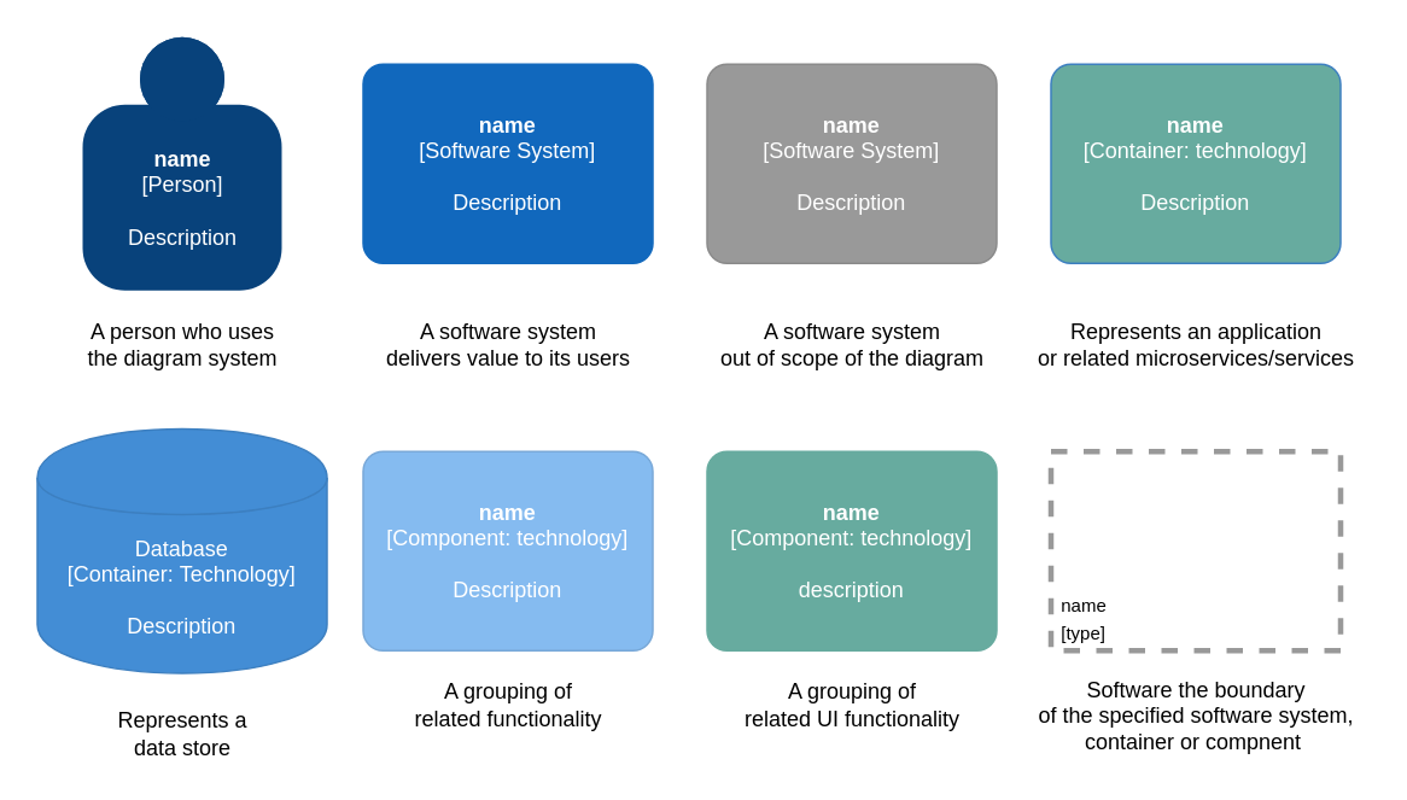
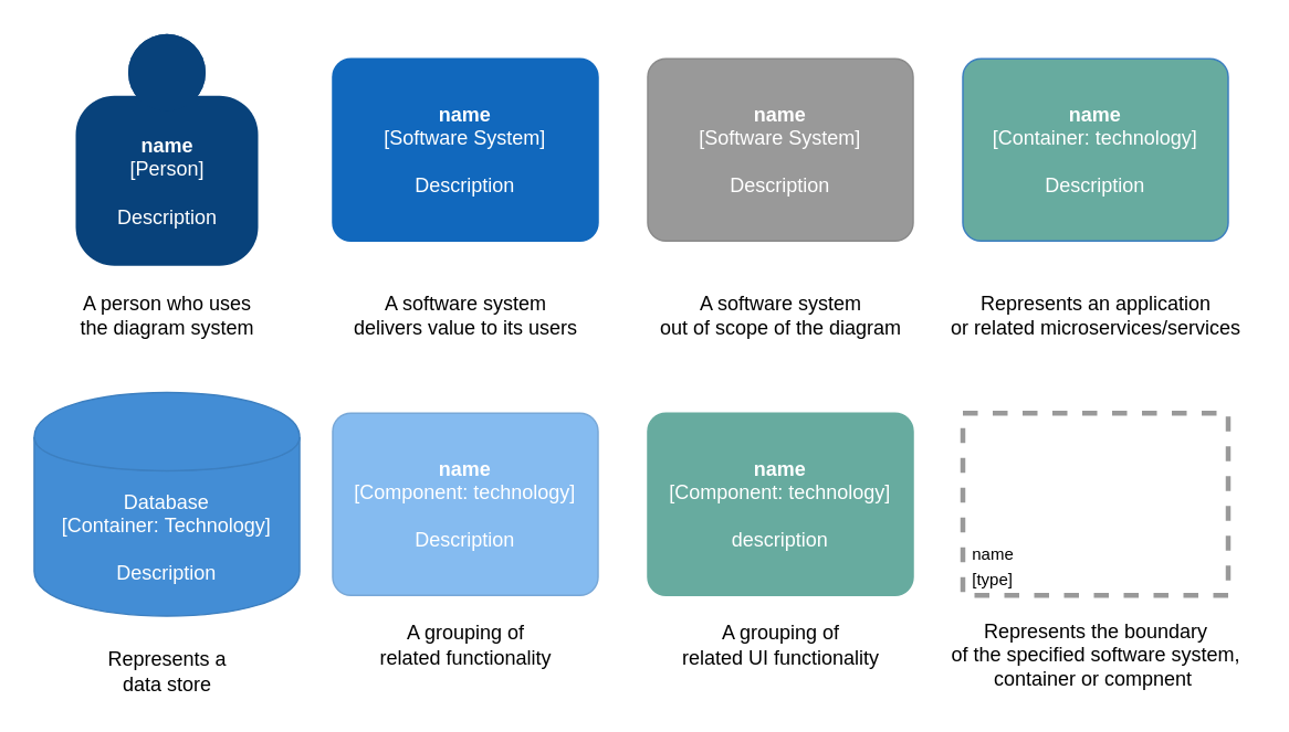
- <mxCell id="14" value="Software the boundary &lt;br&gt;of the specified software system,&lt;br&gt;container or compnent&amp;nbsp;" style="text;html=1;align=center;verticalAlign=middle;resizable=0;points=[];autosize=1;" parent="1" vertex="1"><mxGeometry x="565" y="370" width="190" height="50" as="geometry" /></mxCell>
+ <mxCell id="14" value="Represents the boundary &lt;br&gt;of the specified software system,&lt;br&gt;container or compnent&amp;nbsp;" style="text;html=1;align=center;verticalAlign=middle;resizable=0;points=[];autosize=1;" parent="1" vertex="1"><mxGeometry x="565" y="370" width="190" height="50" as="geometry" /></mxCell>
